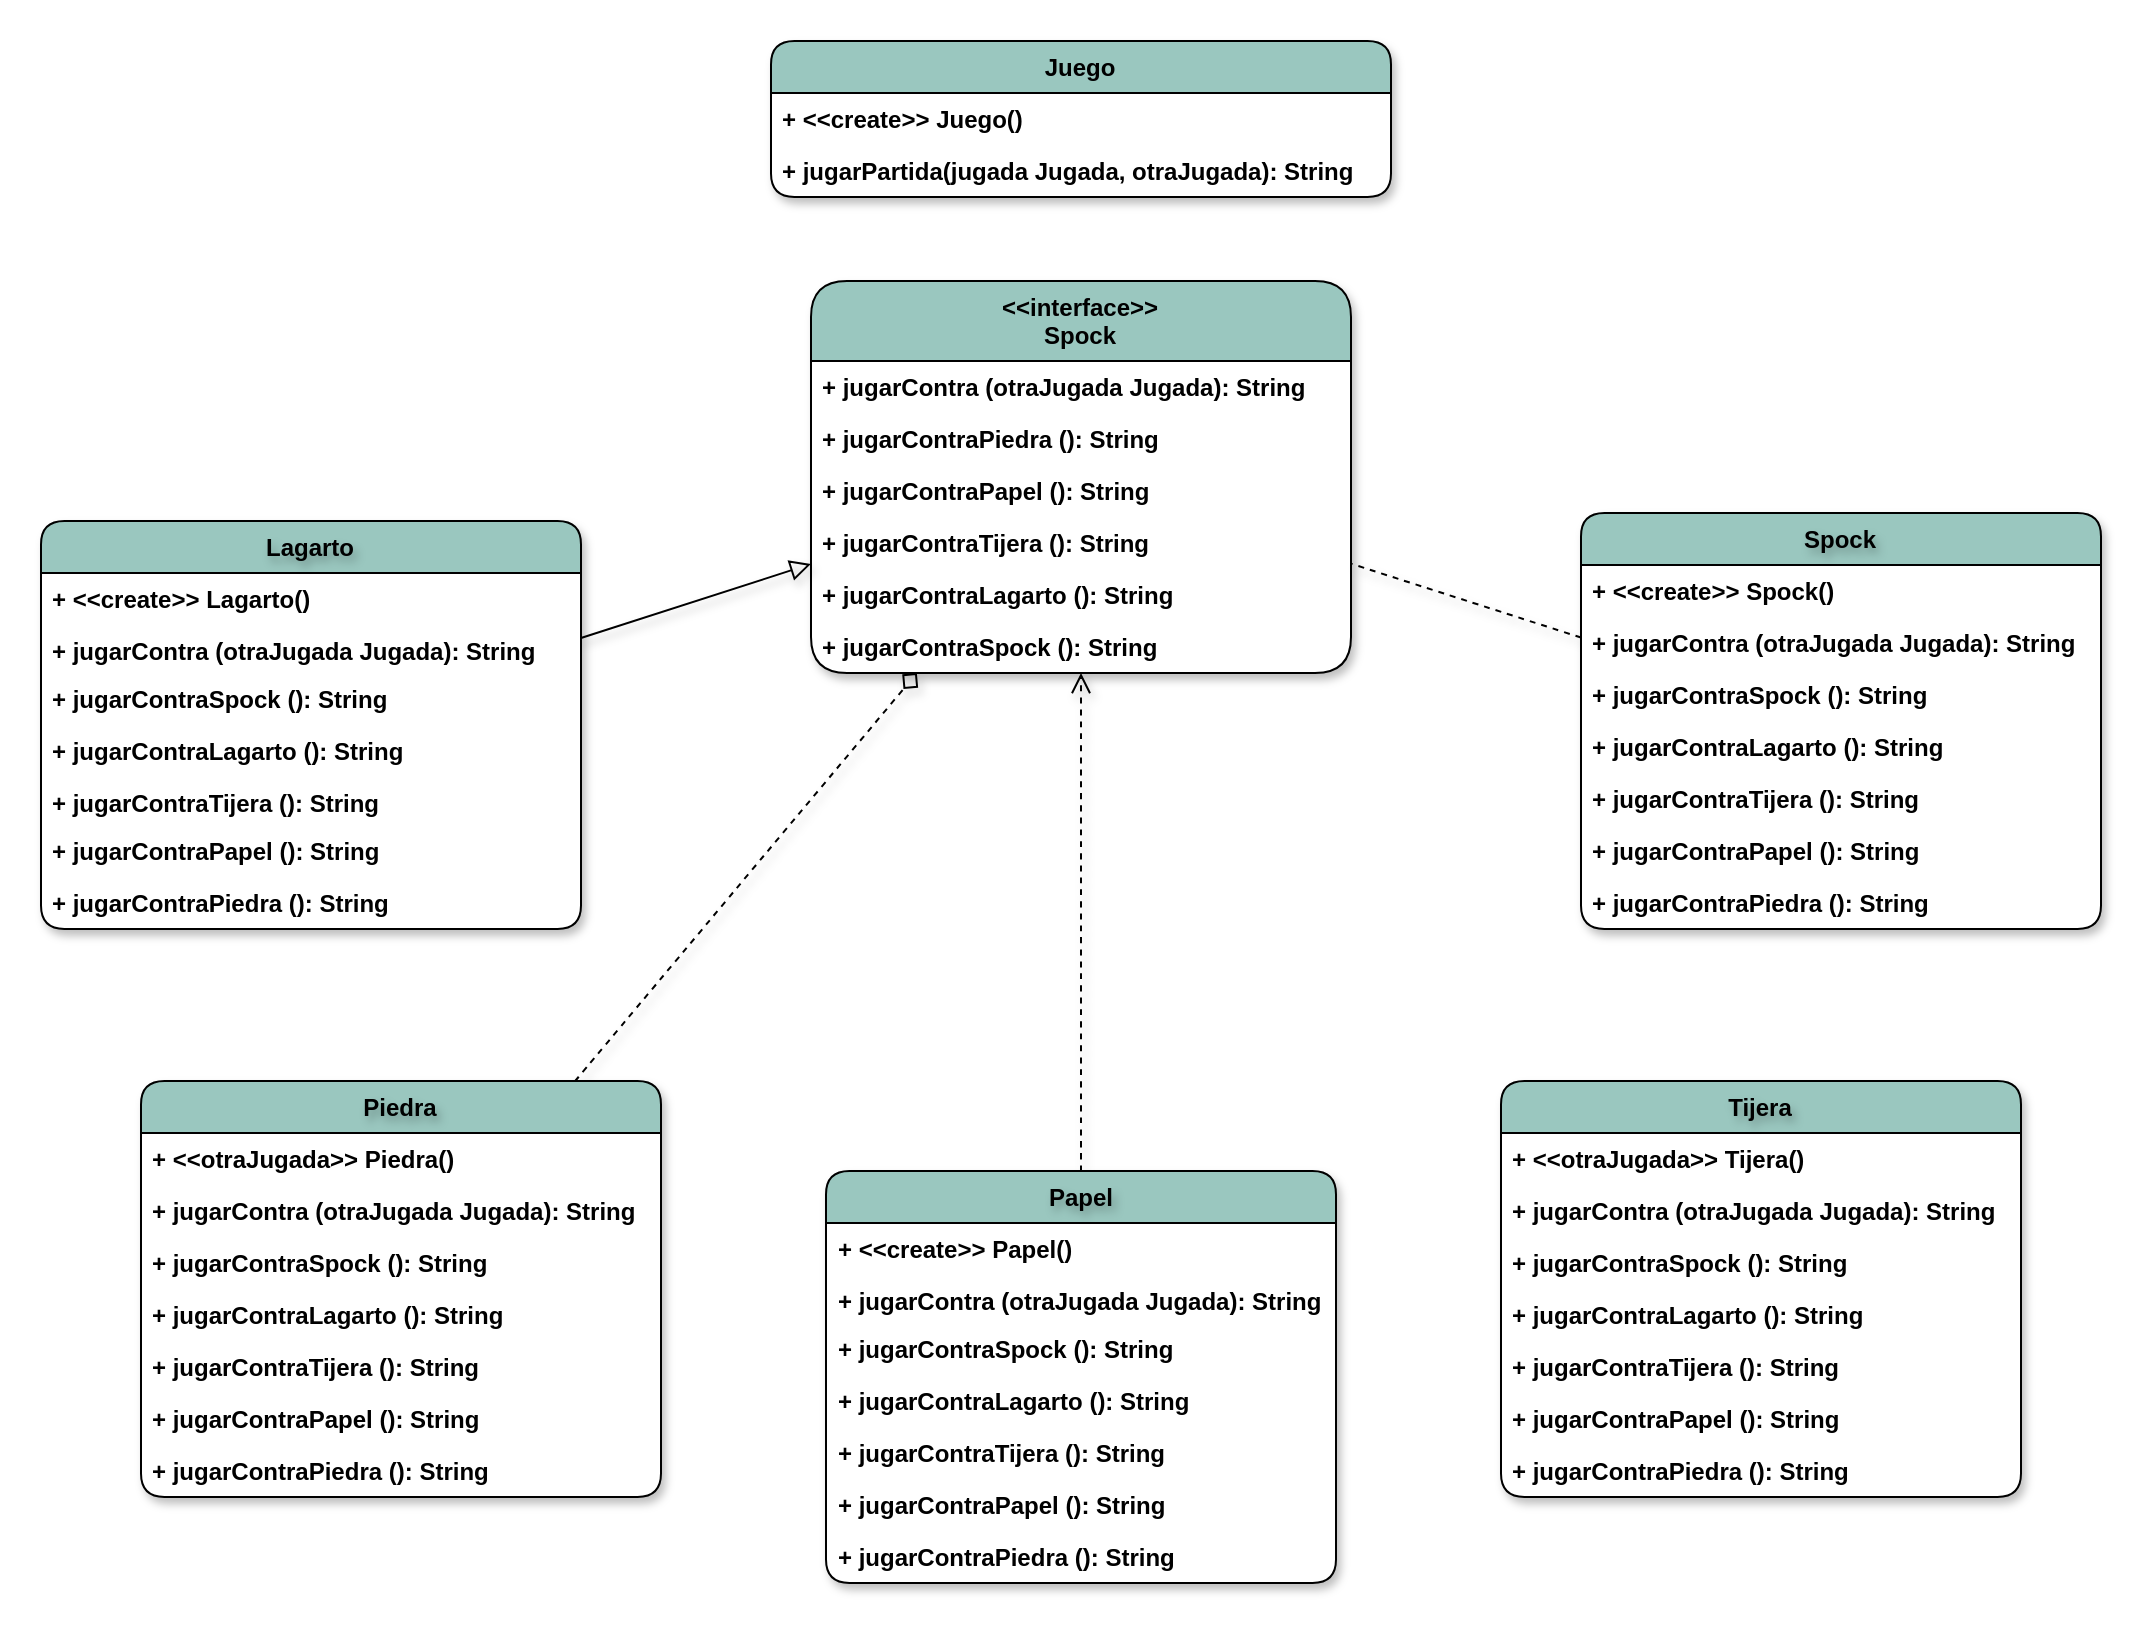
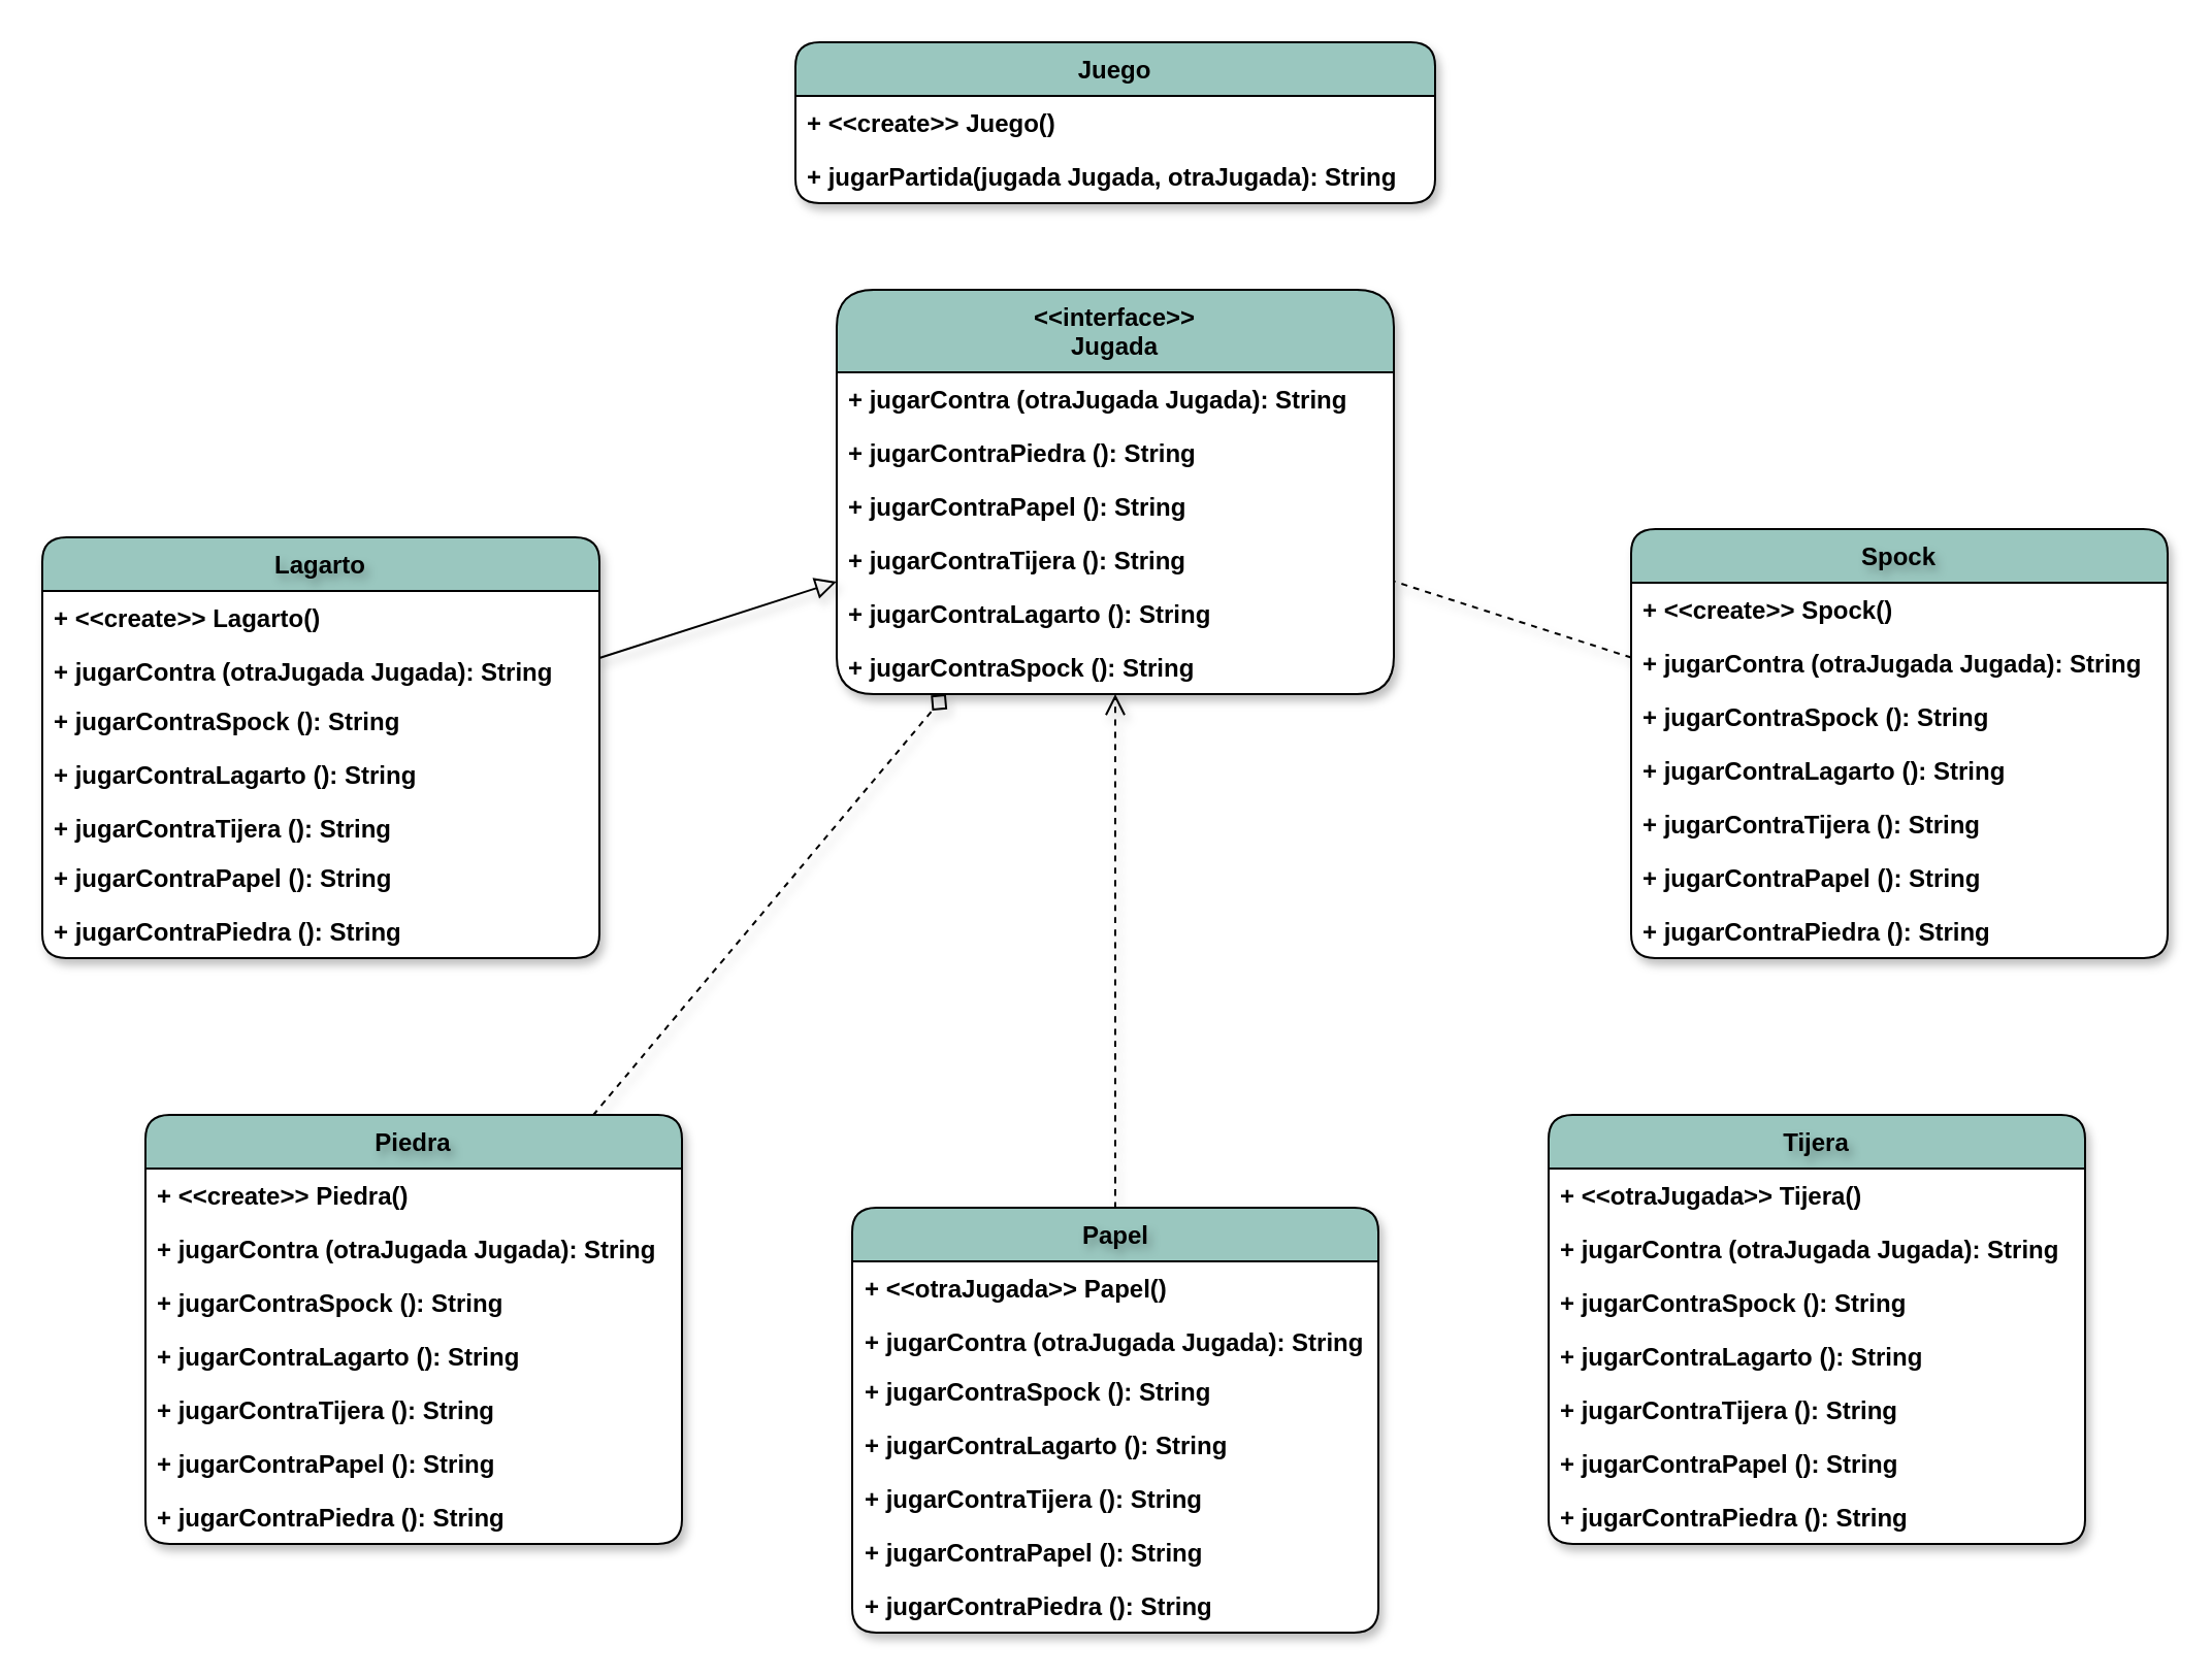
- <mxCell id="11" value="&amp;lt;&amp;lt;interface&amp;gt;&amp;gt;&lt;div&gt;Spock&lt;/div&gt;" style="swimlane;fontStyle=1;align=center;verticalAlign=top;childLayout=stackLayout;horizontal=1;startSize=40;horizontalStack=0;resizeParent=1;resizeParentMax=0;resizeLast=0;collapsible=1;marginBottom=0;whiteSpace=wrap;html=1;rounded=1;shadow=1;strokeColor=default;swimlaneFillColor=default;fontFamily=Helvetica;fontSize=12;fontColor=default;fillColor=#9AC7BF;" vertex="1" parent="1"><mxGeometry x="405" y="140" width="270" height="196" as="geometry" /></mxCell>
+ <mxCell id="11" value="&amp;lt;&amp;lt;interface&amp;gt;&amp;gt;&lt;div&gt;Jugada&lt;/div&gt;" style="swimlane;fontStyle=1;align=center;verticalAlign=top;childLayout=stackLayout;horizontal=1;startSize=40;horizontalStack=0;resizeParent=1;resizeParentMax=0;resizeLast=0;collapsible=1;marginBottom=0;whiteSpace=wrap;html=1;rounded=1;shadow=1;strokeColor=default;swimlaneFillColor=default;fontFamily=Helvetica;fontSize=12;fontColor=default;fillColor=#9AC7BF;" vertex="1" parent="1"><mxGeometry x="405" y="140" width="270" height="196" as="geometry" /></mxCell>
- <mxCell id="4" value="+ &amp;lt;&amp;lt;otraJugada&amp;gt;&amp;gt; Piedra()" style="text;strokeColor=none;fillColor=none;align=left;verticalAlign=top;spacingLeft=4;spacingRight=4;overflow=hidden;rotatable=0;points=[[0,0.5],[1,0.5]];portConstraint=eastwest;whiteSpace=wrap;html=1;fontFamily=Helvetica;fontSize=12;fontColor=default;fontStyle=1;" vertex="1" parent="3"><mxGeometry y="26" width="260" height="26" as="geometry" /></mxCell>
+ <mxCell id="4" value="+ &amp;lt;&amp;lt;create&amp;gt;&amp;gt; Piedra()" style="text;strokeColor=none;fillColor=none;align=left;verticalAlign=top;spacingLeft=4;spacingRight=4;overflow=hidden;rotatable=0;points=[[0,0.5],[1,0.5]];portConstraint=eastwest;whiteSpace=wrap;html=1;fontFamily=Helvetica;fontSize=12;fontColor=default;fontStyle=1;" vertex="1" parent="3"><mxGeometry y="26" width="260" height="26" as="geometry" /></mxCell>
- <mxCell id="20" value="+ &amp;lt;&amp;lt;create&amp;gt;&amp;gt; Papel()" style="text;strokeColor=none;fillColor=none;align=left;verticalAlign=top;spacingLeft=4;spacingRight=4;overflow=hidden;rotatable=0;points=[[0,0.5],[1,0.5]];portConstraint=eastwest;whiteSpace=wrap;html=1;fontFamily=Helvetica;fontSize=12;fontColor=default;fontStyle=1;" vertex="1" parent="19"><mxGeometry y="26" width="255" height="26" as="geometry" /></mxCell>
+ <mxCell id="20" value="+ &amp;lt;&amp;lt;otraJugada&amp;gt;&amp;gt; Papel()" style="text;strokeColor=none;fillColor=none;align=left;verticalAlign=top;spacingLeft=4;spacingRight=4;overflow=hidden;rotatable=0;points=[[0,0.5],[1,0.5]];portConstraint=eastwest;whiteSpace=wrap;html=1;fontFamily=Helvetica;fontSize=12;fontColor=default;fontStyle=1;" vertex="1" parent="19"><mxGeometry y="26" width="255" height="26" as="geometry" /></mxCell>
